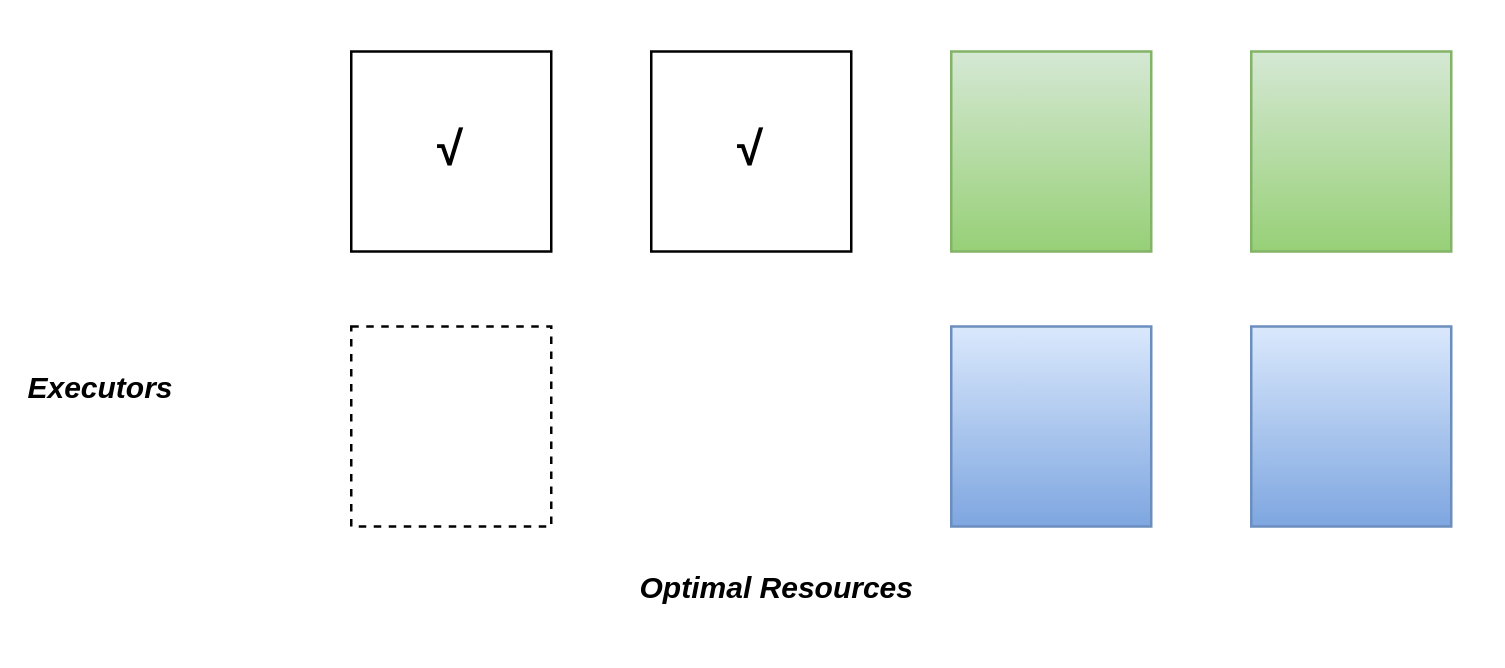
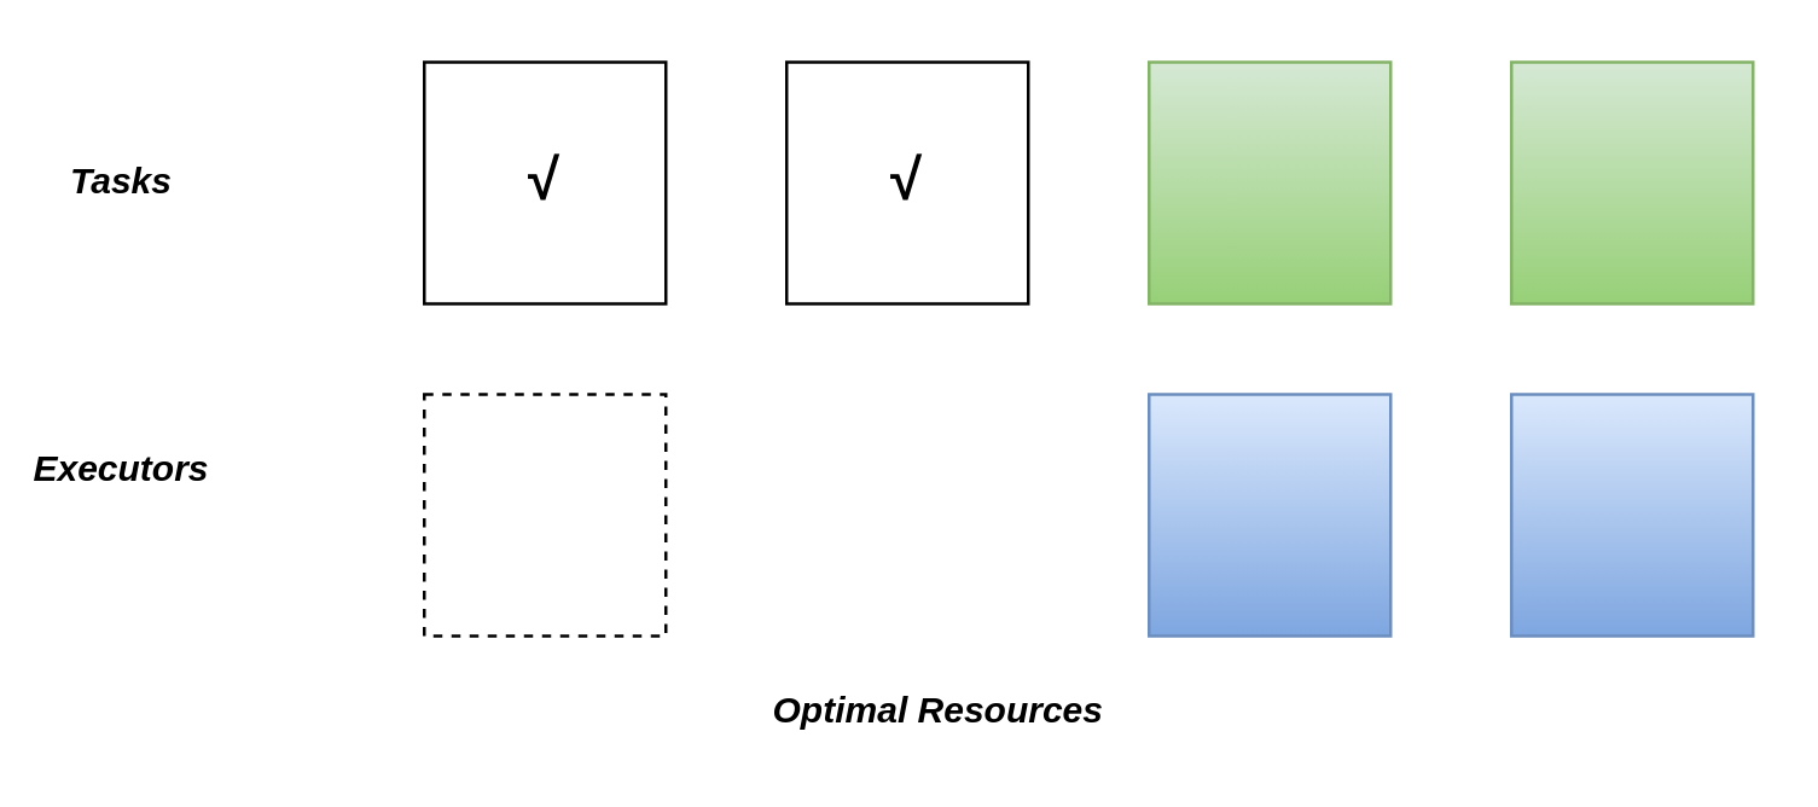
+ <mxCell id="6" value="Tasks" style="text;html=1;strokeColor=none;fillColor=none;align=center;verticalAlign=middle;whiteSpace=wrap;rounded=0;fontStyle=3" vertex="1" parent="1"><mxGeometry x="20" y="50" width="40" height="20" as="geometry" /></mxCell>
